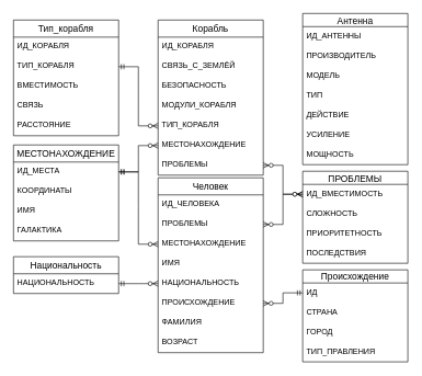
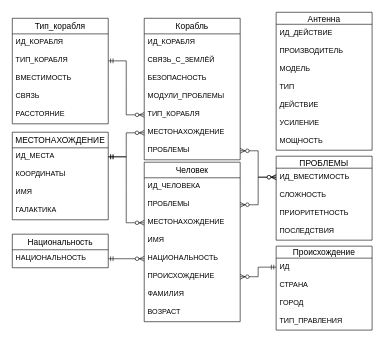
- <mxCell id="34" value="ИД_АНТЕННЫ" style="text;strokeColor=none;fillColor=none;spacingLeft=4;spacingRight=4;overflow=hidden;rotatable=0;points=[[0,0.5],[1,0.5]];portConstraint=eastwest;fontSize=12;" parent="33" vertex="1"><mxGeometry y="20" width="160" height="30" as="geometry" /></mxCell>
+ <mxCell id="34" value="ИД_ДЕЙСТВИЕ" style="text;strokeColor=none;fillColor=none;spacingLeft=4;spacingRight=4;overflow=hidden;rotatable=0;points=[[0,0.5],[1,0.5]];portConstraint=eastwest;fontSize=12;" parent="33" vertex="1"><mxGeometry y="20" width="160" height="30" as="geometry" /></mxCell>
- <mxCell id="15" value="МОДУЛИ_КОРАБЛЯ" style="text;strokeColor=none;fillColor=none;spacingLeft=4;spacingRight=4;overflow=hidden;rotatable=0;points=[[0,0.5],[1,0.5]];portConstraint=eastwest;fontSize=12;" parent="11" vertex="1"><mxGeometry y="116" width="160" height="30" as="geometry" /></mxCell>
+ <mxCell id="15" value="МОДУЛИ_ПРОБЛЕМЫ" style="text;strokeColor=none;fillColor=none;spacingLeft=4;spacingRight=4;overflow=hidden;rotatable=0;points=[[0,0.5],[1,0.5]];portConstraint=eastwest;fontSize=12;" parent="11" vertex="1"><mxGeometry y="116" width="160" height="30" as="geometry" /></mxCell>
